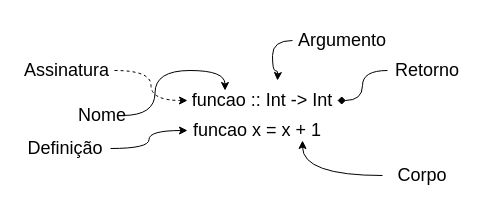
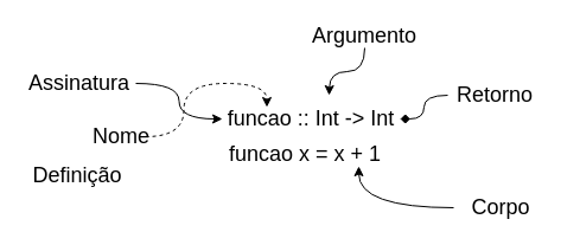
- <mxCell id="11" value="Argumento" style="text;html=1;strokeColor=none;fillColor=none;align=center;verticalAlign=middle;whiteSpace=wrap;rounded=0;fontSize=18;" vertex="1" parent="1"><mxGeometry x="292" y="30" width="100" height="20" as="geometry" /></mxCell>
+ <mxCell id="11" value="Argumento" style="text;html=1;strokeColor=none;fillColor=none;align=center;verticalAlign=middle;whiteSpace=wrap;rounded=0;fontSize=18;" vertex="1" parent="1"><mxGeometry x="257" y="20" width="100" height="20" as="geometry" /></mxCell>
- <mxCell id="13" value="Retorno" style="text;html=1;strokeColor=none;fillColor=none;align=center;verticalAlign=middle;whiteSpace=wrap;rounded=0;fontSize=18;" vertex="1" parent="1"><mxGeometry x="387" y="60" width="80" height="20" as="geometry" /></mxCell>
+ <mxCell id="13" value="Retorno" style="text;html=1;strokeColor=none;fillColor=none;align=center;verticalAlign=middle;whiteSpace=wrap;rounded=0;fontSize=18;" vertex="1" parent="1"><mxGeometry x="377" y="70" width="80" height="20" as="geometry" /></mxCell>
- <mxCell id="4" style="edgeStyle=orthogonalEdgeStyle;curved=1;rounded=0;orthogonalLoop=1;jettySize=auto;html=1;entryX=0.25;entryY=0;entryDx=0;entryDy=0;fontSize=18;" edge="1" parent="1" source="5" target="2"><mxGeometry relative="1" as="geometry" /></mxCell>
+ <mxCell id="4" style="edgeStyle=orthogonalEdgeStyle;curved=1;rounded=0;orthogonalLoop=1;jettySize=auto;html=1;entryX=0.25;entryY=0;entryDx=0;entryDy=0;fontSize=18;dashed=1;" edge="1" parent="1" source="5" target="2"><mxGeometry relative="1" as="geometry" /></mxCell>
- <mxCell id="6" style="edgeStyle=orthogonalEdgeStyle;rounded=0;orthogonalLoop=1;jettySize=auto;html=1;fontSize=18;curved=1;entryX=0;entryY=0.5;entryDx=0;entryDy=0;dashed=1;" edge="1" parent="1" source="7" target="2"><mxGeometry relative="1" as="geometry" /></mxCell>
+ <mxCell id="6" style="edgeStyle=orthogonalEdgeStyle;rounded=0;orthogonalLoop=1;jettySize=auto;html=1;fontSize=18;curved=1;entryX=0;entryY=0.5;entryDx=0;entryDy=0;" edge="1" parent="1" source="7" target="2"><mxGeometry relative="1" as="geometry" /></mxCell>
- <mxCell id="8" style="edgeStyle=orthogonalEdgeStyle;rounded=0;orthogonalLoop=1;jettySize=auto;html=1;fontSize=18;curved=1;entryX=0;entryY=0.5;entryDx=0;entryDy=0;" edge="1" parent="1" source="9" target="3"><mxGeometry relative="1" as="geometry"><mxPoint x="187" y="170" as="targetPoint" /></mxGeometry></mxCell>
